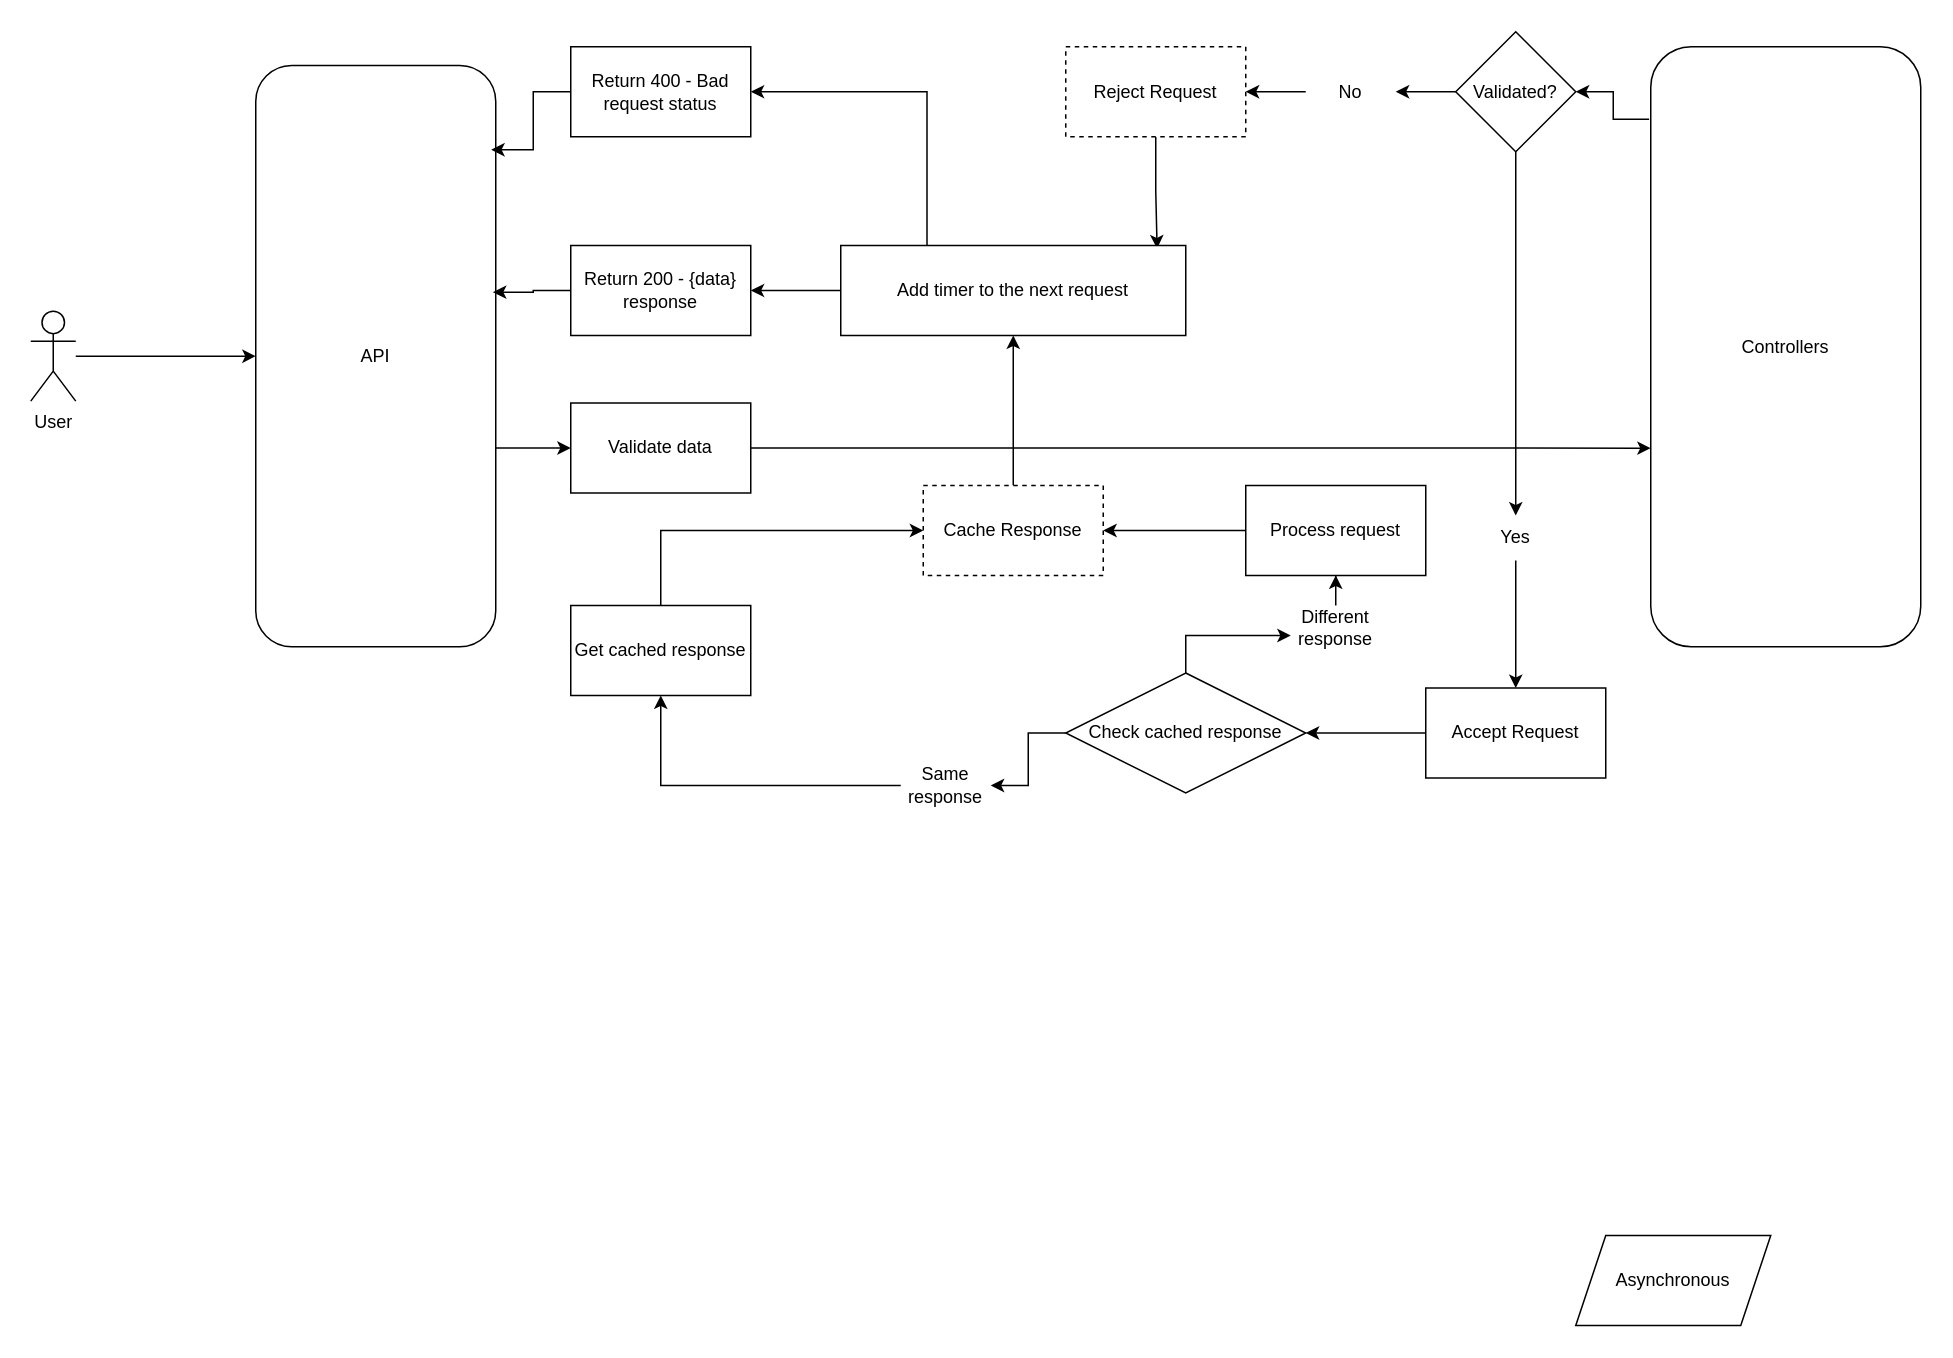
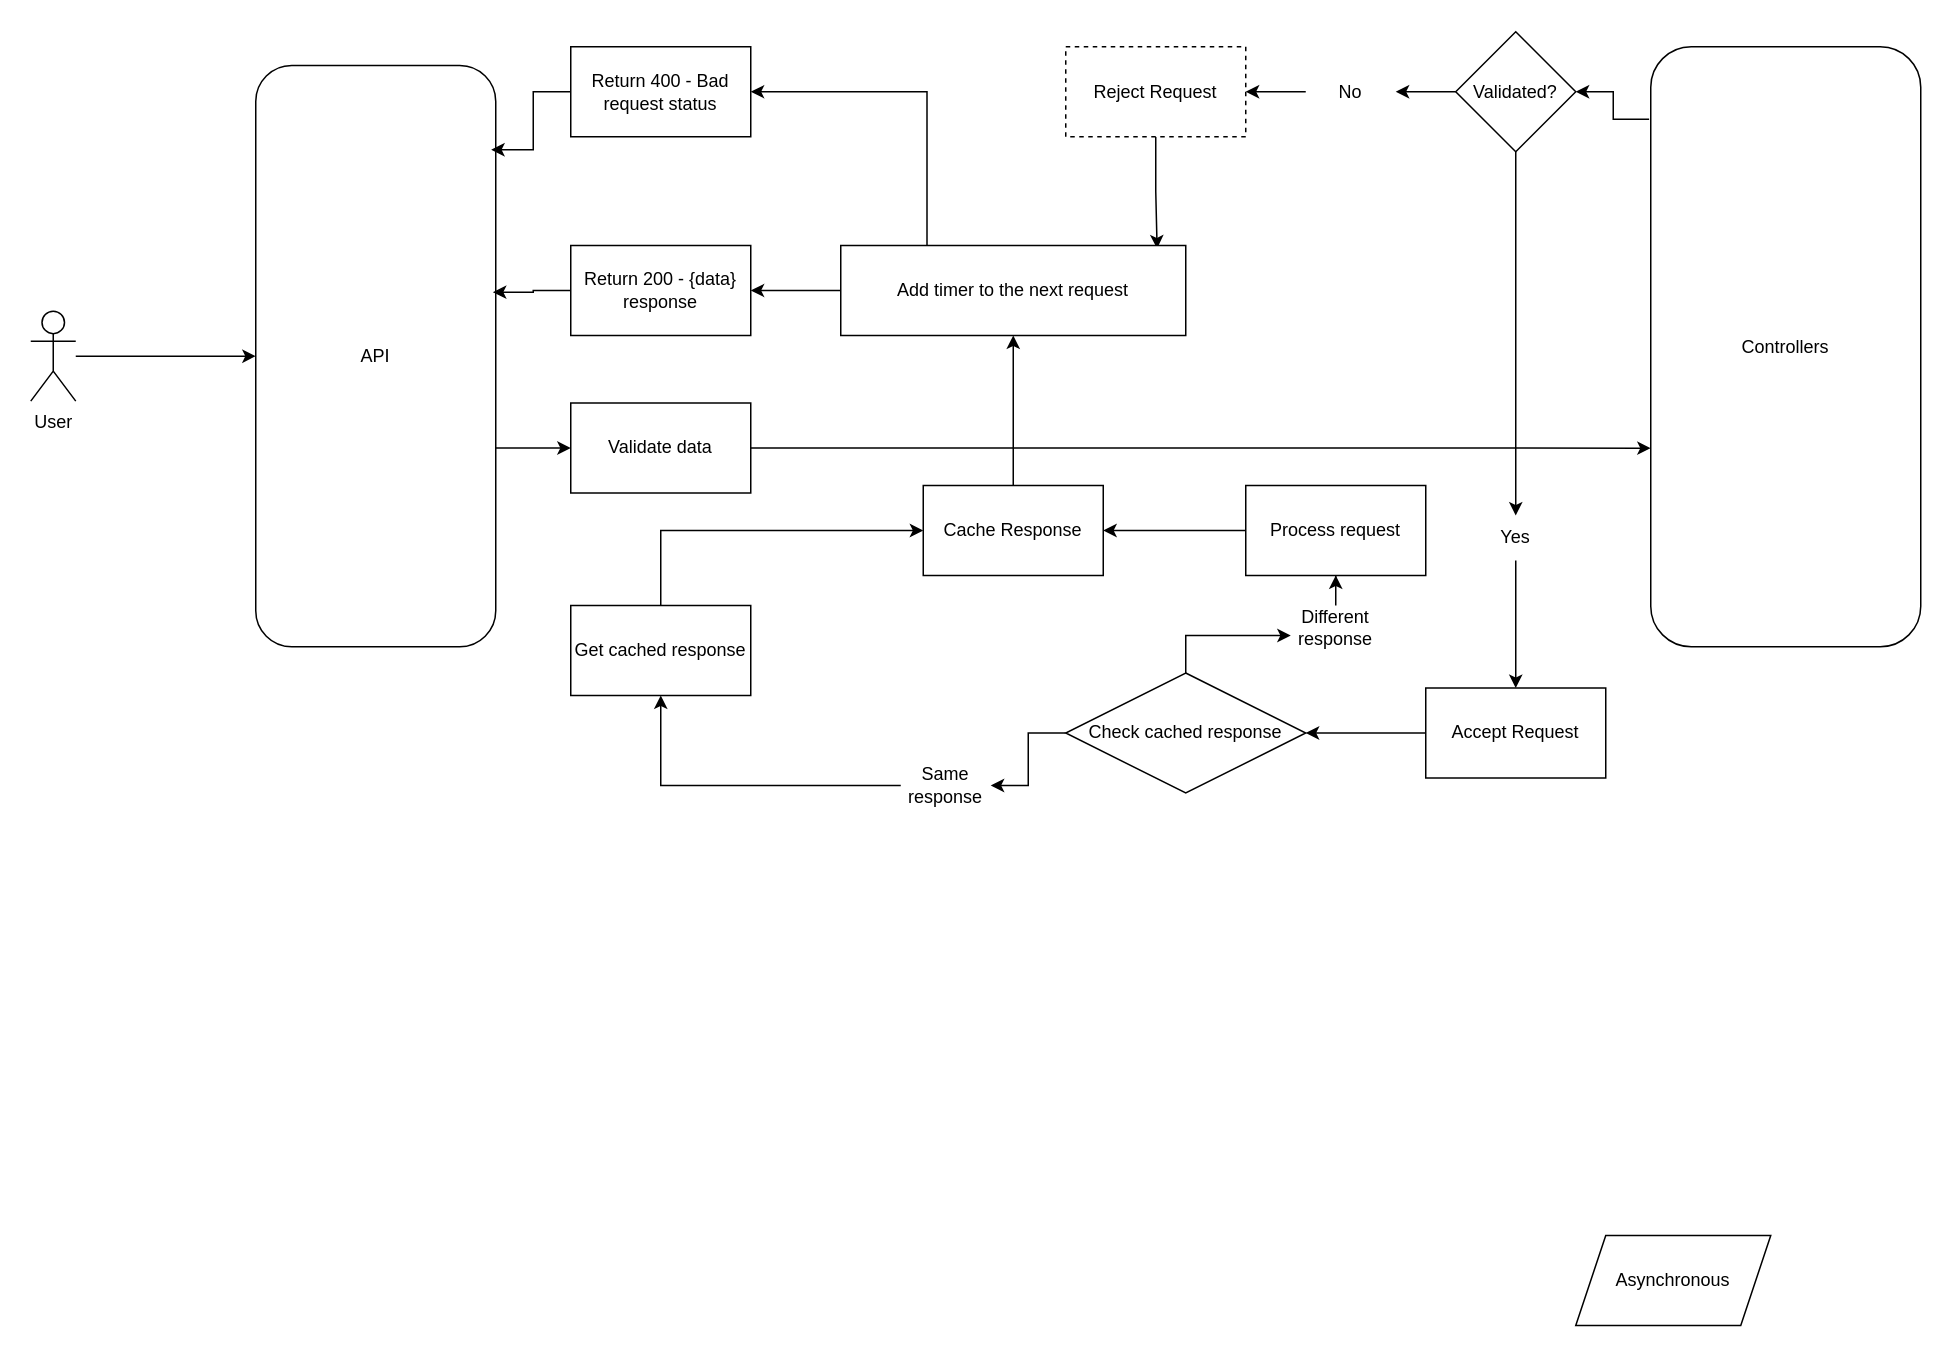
- <mxCell id="27" value="Cache Response" style="whiteSpace=wrap;html=1;dashed=1;" vertex="1" parent="1"><mxGeometry x="615" y="323" width="120" height="60" as="geometry" /></mxCell>
+ <mxCell id="27" value="Cache Response" style="whiteSpace=wrap;html=1;" vertex="1" parent="1"><mxGeometry x="615" y="323" width="120" height="60" as="geometry" /></mxCell>
